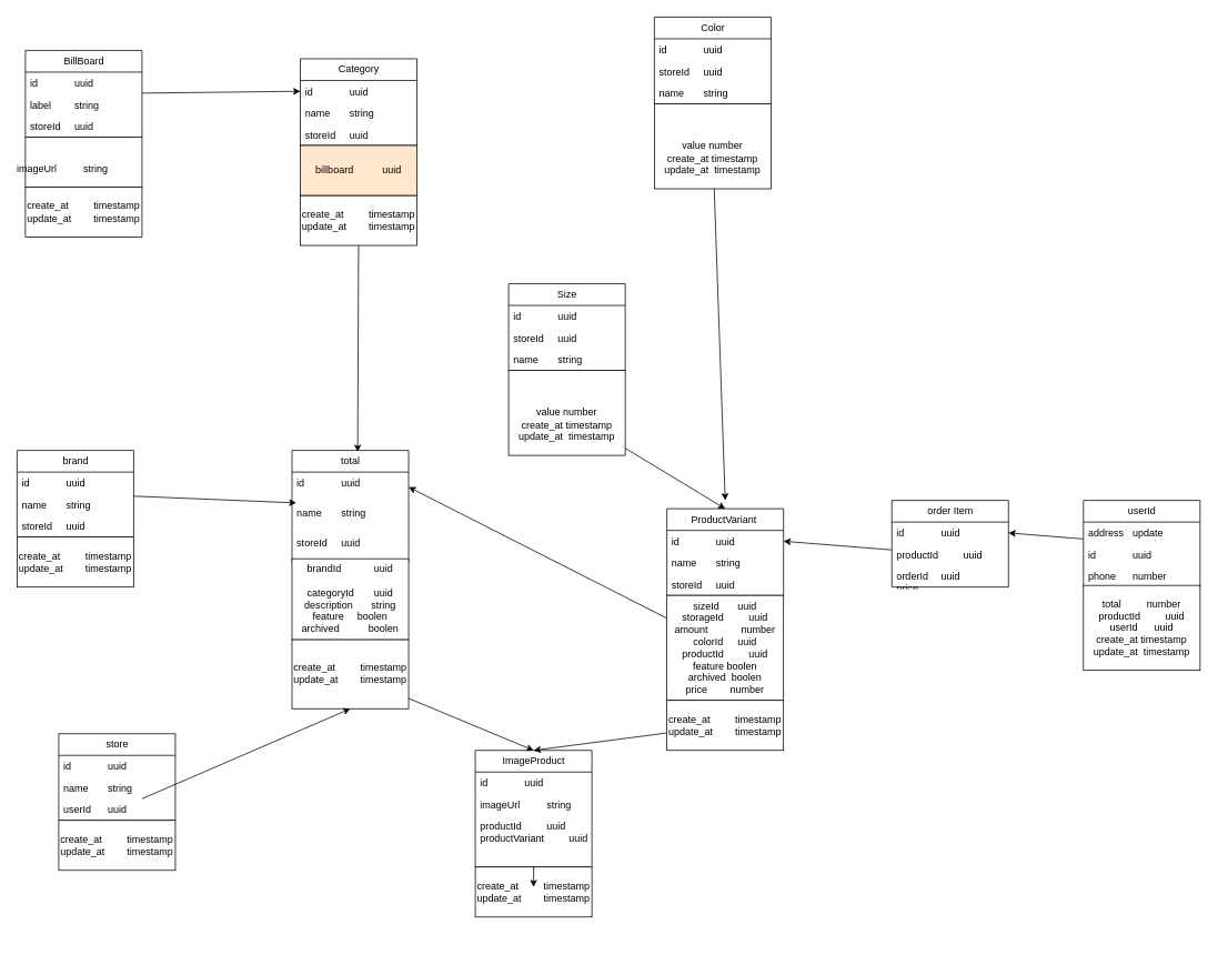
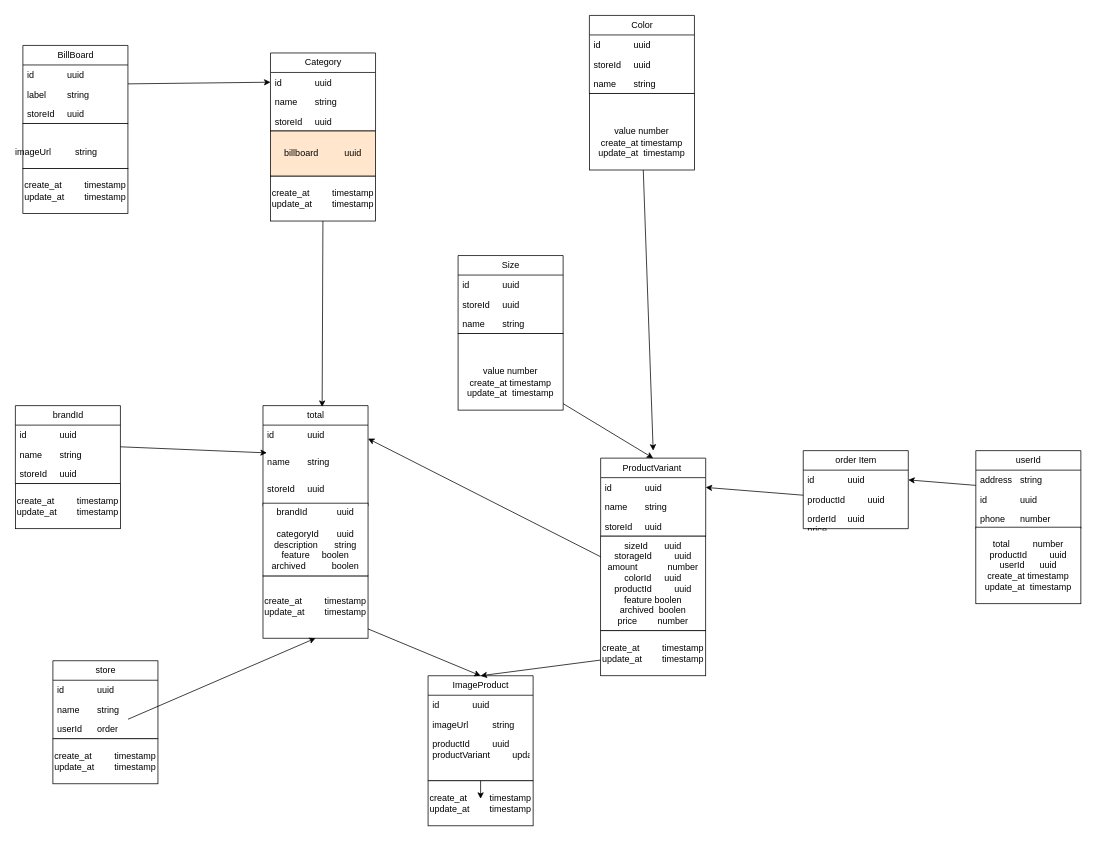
- <mxCell id="32" value="brand" style="swimlane;fontStyle=0;childLayout=stackLayout;horizontal=1;startSize=26;fillColor=none;horizontalStack=0;resizeParent=1;resizeParentMax=0;resizeLast=0;collapsible=1;marginBottom=0;html=1;" parent="30" vertex="1"><mxGeometry width="140" height="104" as="geometry" /></mxCell>
+ <mxCell id="32" value="brandId" style="swimlane;fontStyle=0;childLayout=stackLayout;horizontal=1;startSize=26;fillColor=none;horizontalStack=0;resizeParent=1;resizeParentMax=0;resizeLast=0;collapsible=1;marginBottom=0;html=1;" parent="30" vertex="1"><mxGeometry width="140" height="104" as="geometry" /></mxCell>
- <mxCell id="96" value="address&amp;nbsp;&lt;span style=&quot;white-space: pre;&quot;&gt;&#09;&lt;/span&gt;update&lt;br&gt;" style="text;strokeColor=none;fillColor=none;align=left;verticalAlign=top;spacingLeft=4;spacingRight=4;overflow=hidden;rotatable=0;points=[[0,0.5],[1,0.5]];portConstraint=eastwest;whiteSpace=wrap;html=1;" parent="95" vertex="1"><mxGeometry y="26" width="140" height="26" as="geometry" /></mxCell>
+ <mxCell id="96" value="address&amp;nbsp;&lt;span style=&quot;white-space: pre;&quot;&gt;&#09;&lt;/span&gt;string&lt;br&gt;" style="text;strokeColor=none;fillColor=none;align=left;verticalAlign=top;spacingLeft=4;spacingRight=4;overflow=hidden;rotatable=0;points=[[0,0.5],[1,0.5]];portConstraint=eastwest;whiteSpace=wrap;html=1;" parent="95" vertex="1"><mxGeometry y="26" width="140" height="26" as="geometry" /></mxCell>
- <mxCell id="7" value="userId&amp;nbsp; &amp;nbsp; &amp;nbsp; uuid" style="text;strokeColor=none;fillColor=none;align=left;verticalAlign=top;spacingLeft=4;spacingRight=4;overflow=hidden;rotatable=0;points=[[0,0.5],[1,0.5]];portConstraint=eastwest;whiteSpace=wrap;html=1;" parent="4" vertex="1"><mxGeometry y="78" width="140" height="26" as="geometry" /></mxCell>
+ <mxCell id="7" value="userId&amp;nbsp; &amp;nbsp; &amp;nbsp; order" style="text;strokeColor=none;fillColor=none;align=left;verticalAlign=top;spacingLeft=4;spacingRight=4;overflow=hidden;rotatable=0;points=[[0,0.5],[1,0.5]];portConstraint=eastwest;whiteSpace=wrap;html=1;" parent="4" vertex="1"><mxGeometry y="78" width="140" height="26" as="geometry" /></mxCell>
- <mxCell id="76" value="productId&lt;span style=&quot;white-space: pre;&quot;&gt;&#09;&lt;/span&gt;&lt;span style=&quot;white-space: pre;&quot;&gt;&#09;&lt;/span&gt;uuid&lt;br&gt;productVariant&lt;span style=&quot;white-space: pre;&quot;&gt;&#09;&lt;/span&gt;&lt;span style=&quot;white-space: pre;&quot;&gt;&#09;&lt;/span&gt;uuid&lt;br&gt;" style="text;strokeColor=none;fillColor=none;align=left;verticalAlign=top;spacingLeft=4;spacingRight=4;overflow=hidden;rotatable=0;points=[[0,0.5],[1,0.5]];portConstraint=eastwest;whiteSpace=wrap;html=1;" parent="73" vertex="1"><mxGeometry y="78" width="140" height="62" as="geometry" /></mxCell>
+ <mxCell id="76" value="productId&lt;span style=&quot;white-space: pre;&quot;&gt;&#09;&lt;/span&gt;&lt;span style=&quot;white-space: pre;&quot;&gt;&#09;&lt;/span&gt;uuid&lt;br&gt;productVariant&lt;span style=&quot;white-space: pre;&quot;&gt;&#09;&lt;/span&gt;&lt;span style=&quot;white-space: pre;&quot;&gt;&#09;&lt;/span&gt;update&lt;br&gt;" style="text;strokeColor=none;fillColor=none;align=left;verticalAlign=top;spacingLeft=4;spacingRight=4;overflow=hidden;rotatable=0;points=[[0,0.5],[1,0.5]];portConstraint=eastwest;whiteSpace=wrap;html=1;" parent="73" vertex="1"><mxGeometry y="78" width="140" height="62" as="geometry" /></mxCell>
